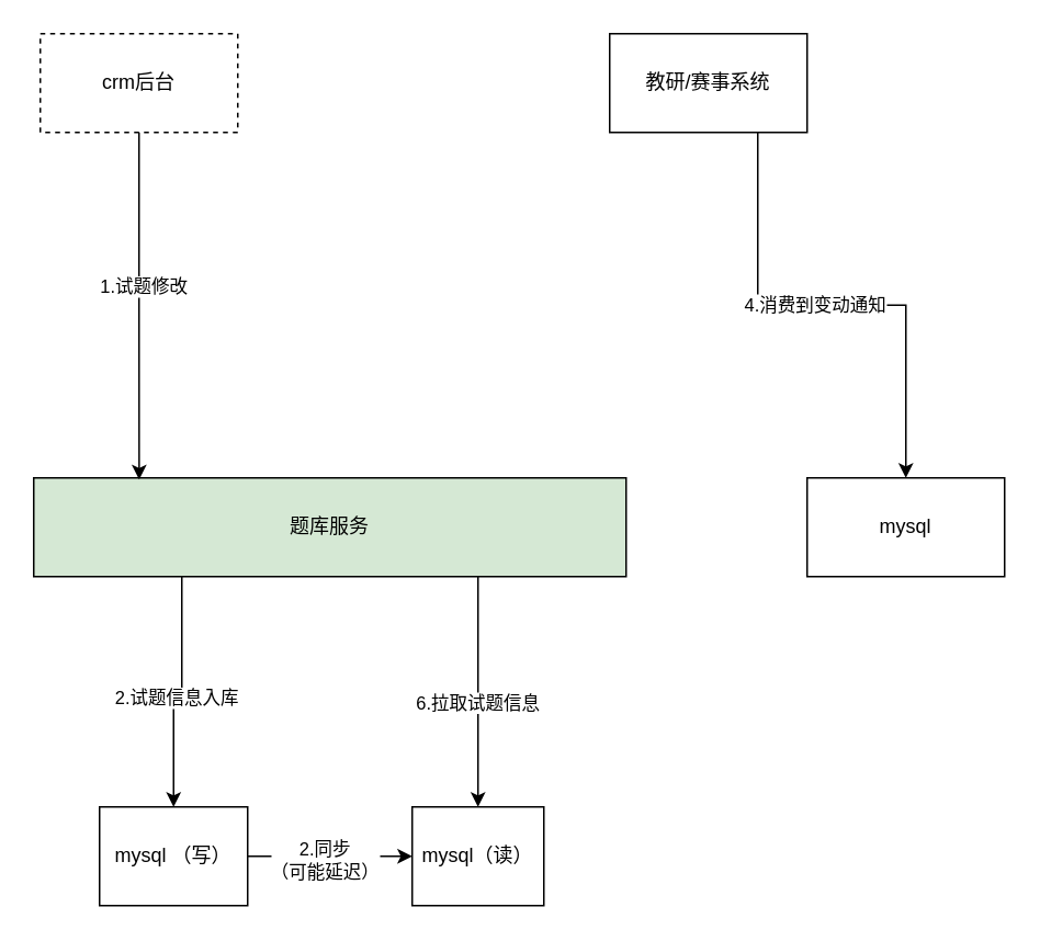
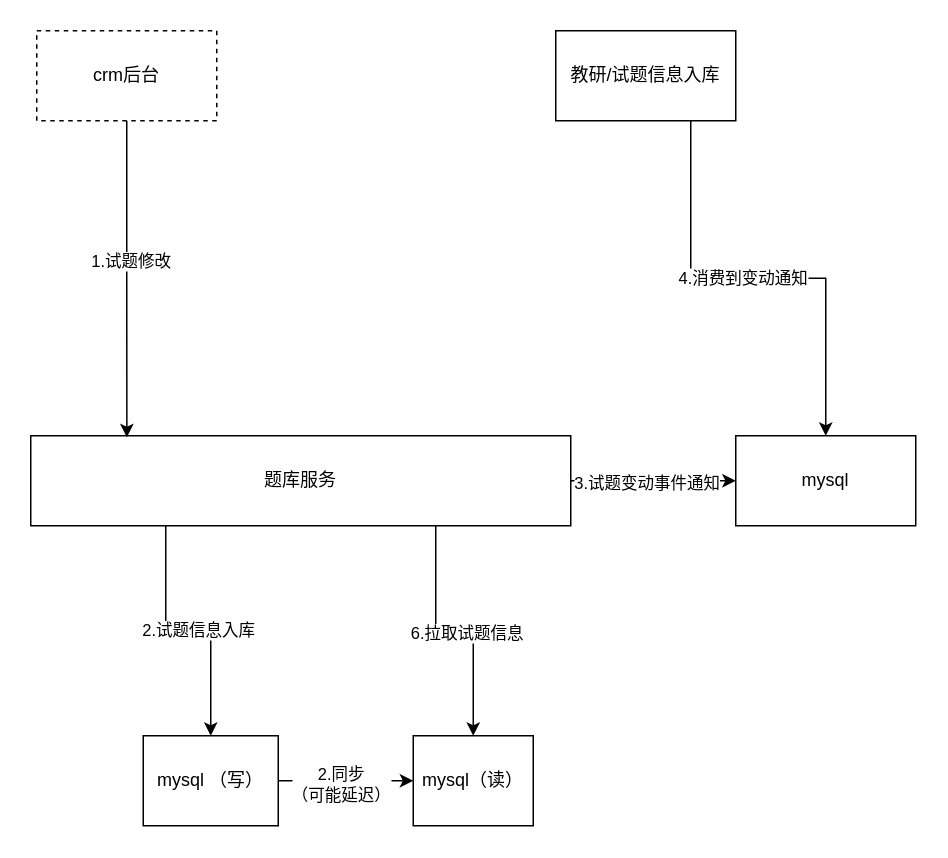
- <mxCell id="17" value="教研/赛事系统" style="rounded=0;whiteSpace=wrap;html=1;" parent="1" vertex="1"><mxGeometry x="370" y="20" width="120" height="60" as="geometry" /></mxCell>
+ <mxCell id="17" value="教研/试题信息入库" style="rounded=0;whiteSpace=wrap;html=1;" parent="1" vertex="1"><mxGeometry x="370" y="20" width="120" height="60" as="geometry" /></mxCell>
- <mxCell id="9" value="题库服务" style="rounded=0;whiteSpace=wrap;html=1;fillColor=#d5e8d4;" parent="1" vertex="1"><mxGeometry x="20" y="290" width="360" height="60" as="geometry" /></mxCell>
+ <mxCell id="9" value="题库服务" style="rounded=0;whiteSpace=wrap;html=1;" parent="1" vertex="1"><mxGeometry x="20" y="290" width="360" height="60" as="geometry" /></mxCell>
+ <mxCell id="5" style="edgeStyle=orthogonalEdgeStyle;rounded=0;orthogonalLoop=1;jettySize=auto;html=1;exitX=1;exitY=0.5;exitDx=0;exitDy=0;entryX=0;entryY=0.5;entryDx=0;entryDy=0;" edge="1" parent="1" source="9" target="2"><mxGeometry relative="1" as="geometry" /></mxCell>
+ <mxCell id="6" value="3.试题变动事件通知" style="edgeLabel;html=1;align=center;verticalAlign=middle;resizable=0;points=[];" vertex="1" connectable="0" parent="5"><mxGeometry x="-0.091" y="-1" relative="1" as="geometry"><mxPoint as="offset" /></mxGeometry></mxCell>
- <mxCell id="12" value="mysql （写）" style="rounded=0;whiteSpace=wrap;html=1;" parent="1" vertex="1"><mxGeometry x="60" y="490" width="90" height="60" as="geometry" /></mxCell>
+ <mxCell id="12" value="mysql （写）" style="rounded=0;whiteSpace=wrap;html=1;" parent="1" vertex="1"><mxGeometry x="95" y="490" width="90" height="60" as="geometry" /></mxCell>
- <mxCell id="14" value="mysql（读）" style="rounded=0;whiteSpace=wrap;html=1;" parent="1" vertex="1"><mxGeometry x="250" y="490" width="80" height="60" as="geometry" /></mxCell>
+ <mxCell id="14" value="mysql（读）" style="rounded=0;whiteSpace=wrap;html=1;" parent="1" vertex="1"><mxGeometry x="275" y="490" width="80" height="60" as="geometry" /></mxCell>
